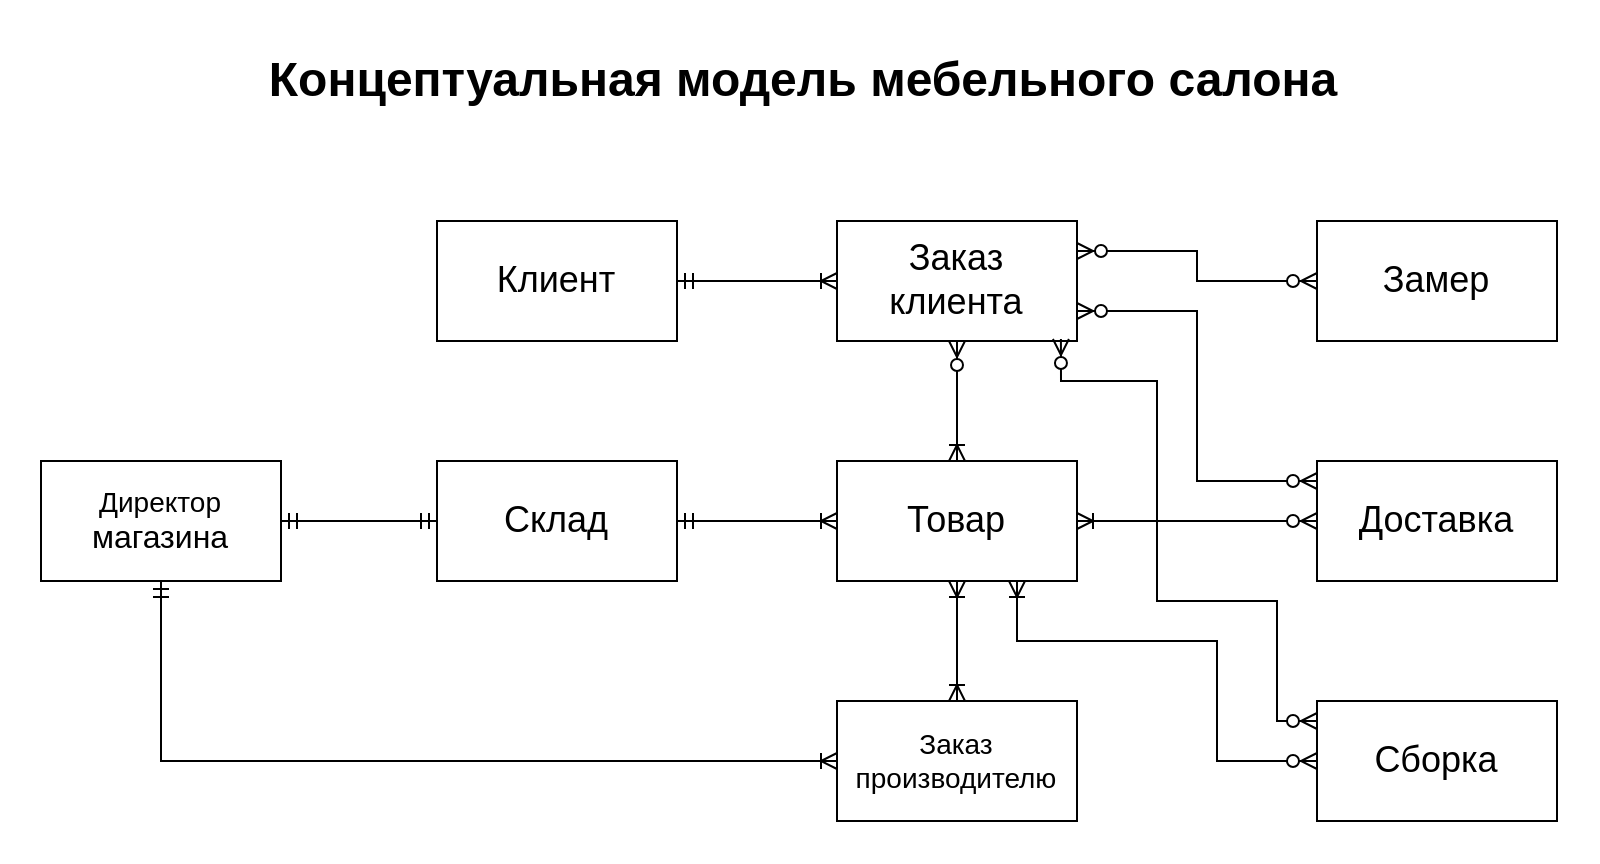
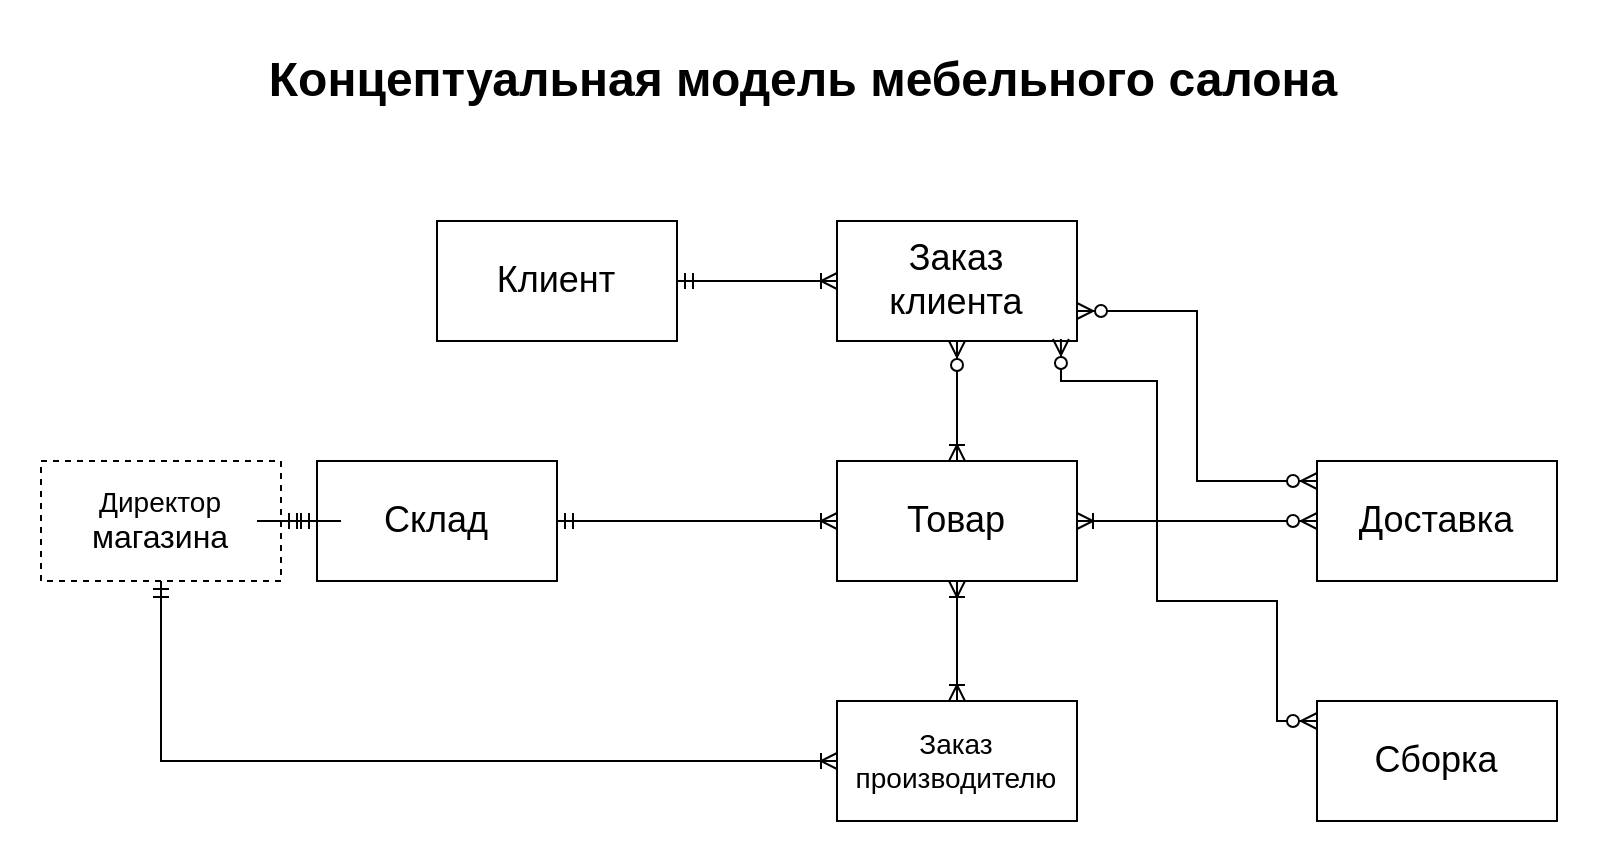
- <mxCell id="13" value="" style="fontSize=12;html=1;endArrow=ERzeroToMany;endFill=1;startArrow=ERzeroToMany;rounded=0;exitX=1;exitY=0.25;exitDx=0;exitDy=0;entryX=0;entryY=0.5;entryDx=0;entryDy=0;edgeStyle=orthogonalEdgeStyle;" edge="1" parent="1" source="3" target="11"><mxGeometry width="100" height="100" relative="1" as="geometry"><mxPoint x="548" y="230" as="sourcePoint" /><mxPoint x="648" y="130" as="targetPoint" /></mxGeometry></mxCell>
- <mxCell id="11" value="&lt;font style=&quot;font-size: 18px;&quot;&gt;Замер&lt;/font&gt;" style="rounded=0;whiteSpace=wrap;html=1;" vertex="1" parent="1"><mxGeometry x="658" y="110" width="120" height="60" as="geometry" /></mxCell>
- <mxCell id="20" value="&lt;font style=&quot;font-size: 14px;&quot;&gt;Директор&lt;/font&gt;&lt;div&gt;&lt;font size=&quot;3&quot;&gt;магазина&lt;/font&gt;&lt;/div&gt;" style="rounded=0;whiteSpace=wrap;html=1;" vertex="1" parent="1"><mxGeometry y="230" width="120" height="60" as="geometry" x="20" /></mxCell>
+ <mxCell id="20" value="&lt;font style=&quot;font-size: 14px;&quot;&gt;Директор&lt;/font&gt;&lt;div&gt;&lt;font size=&quot;3&quot;&gt;магазина&lt;/font&gt;&lt;/div&gt;" style="rounded=0;whiteSpace=wrap;html=1;dashed=1;" vertex="1" parent="1"><mxGeometry y="230" width="120" height="60" as="geometry" x="20" /></mxCell>
- <mxCell id="6" value="&lt;font style=&quot;font-size: 18px;&quot;&gt;Склад&lt;/font&gt;" style="rounded=0;whiteSpace=wrap;html=1;" vertex="1" parent="1"><mxGeometry x="218" y="230" width="120" height="60" as="geometry" /></mxCell>
+ <mxCell id="6" value="&lt;font style=&quot;font-size: 18px;&quot;&gt;Склад&lt;/font&gt;" style="rounded=0;whiteSpace=wrap;html=1;" vertex="1" parent="1"><mxGeometry x="158" y="230" width="120" height="60" as="geometry" /></mxCell>
- <mxCell id="18" value="" style="fontSize=12;html=1;endArrow=ERoneToMany;startArrow=ERzeroToMany;rounded=0;entryX=0.75;entryY=1;entryDx=0;entryDy=0;exitX=0;exitY=0.5;exitDx=0;exitDy=0;edgeStyle=orthogonalEdgeStyle;" edge="1" parent="1" source="10" target="5"><mxGeometry width="100" height="100" relative="1" as="geometry"><mxPoint x="448" y="350" as="sourcePoint" /><mxPoint x="558" y="320" as="targetPoint" /><Array as="points"><mxPoint x="608" y="380" /><mxPoint x="608" y="320" /><mxPoint x="508" y="320" /></Array></mxGeometry></mxCell>
